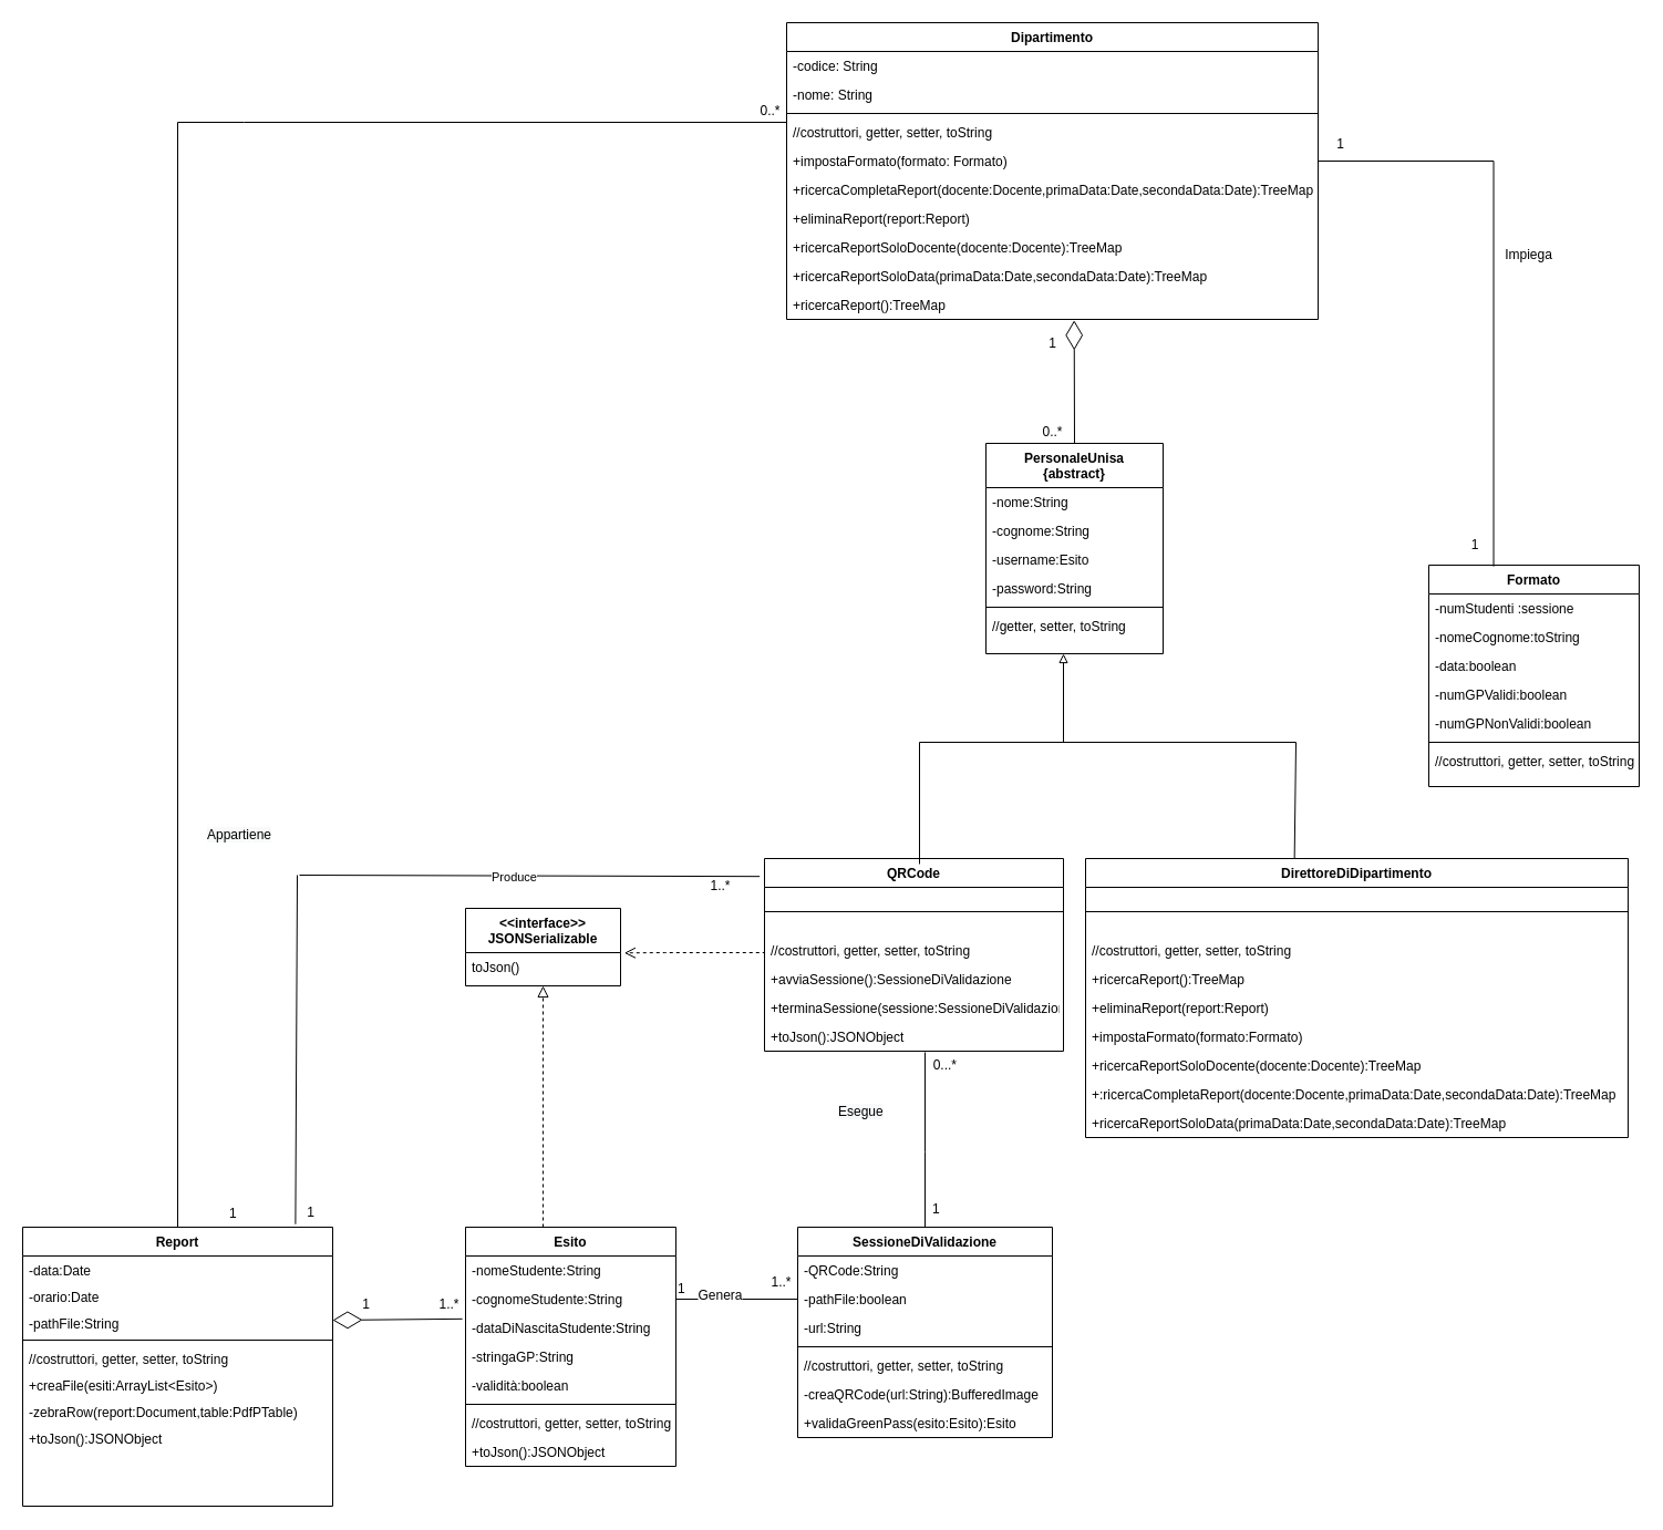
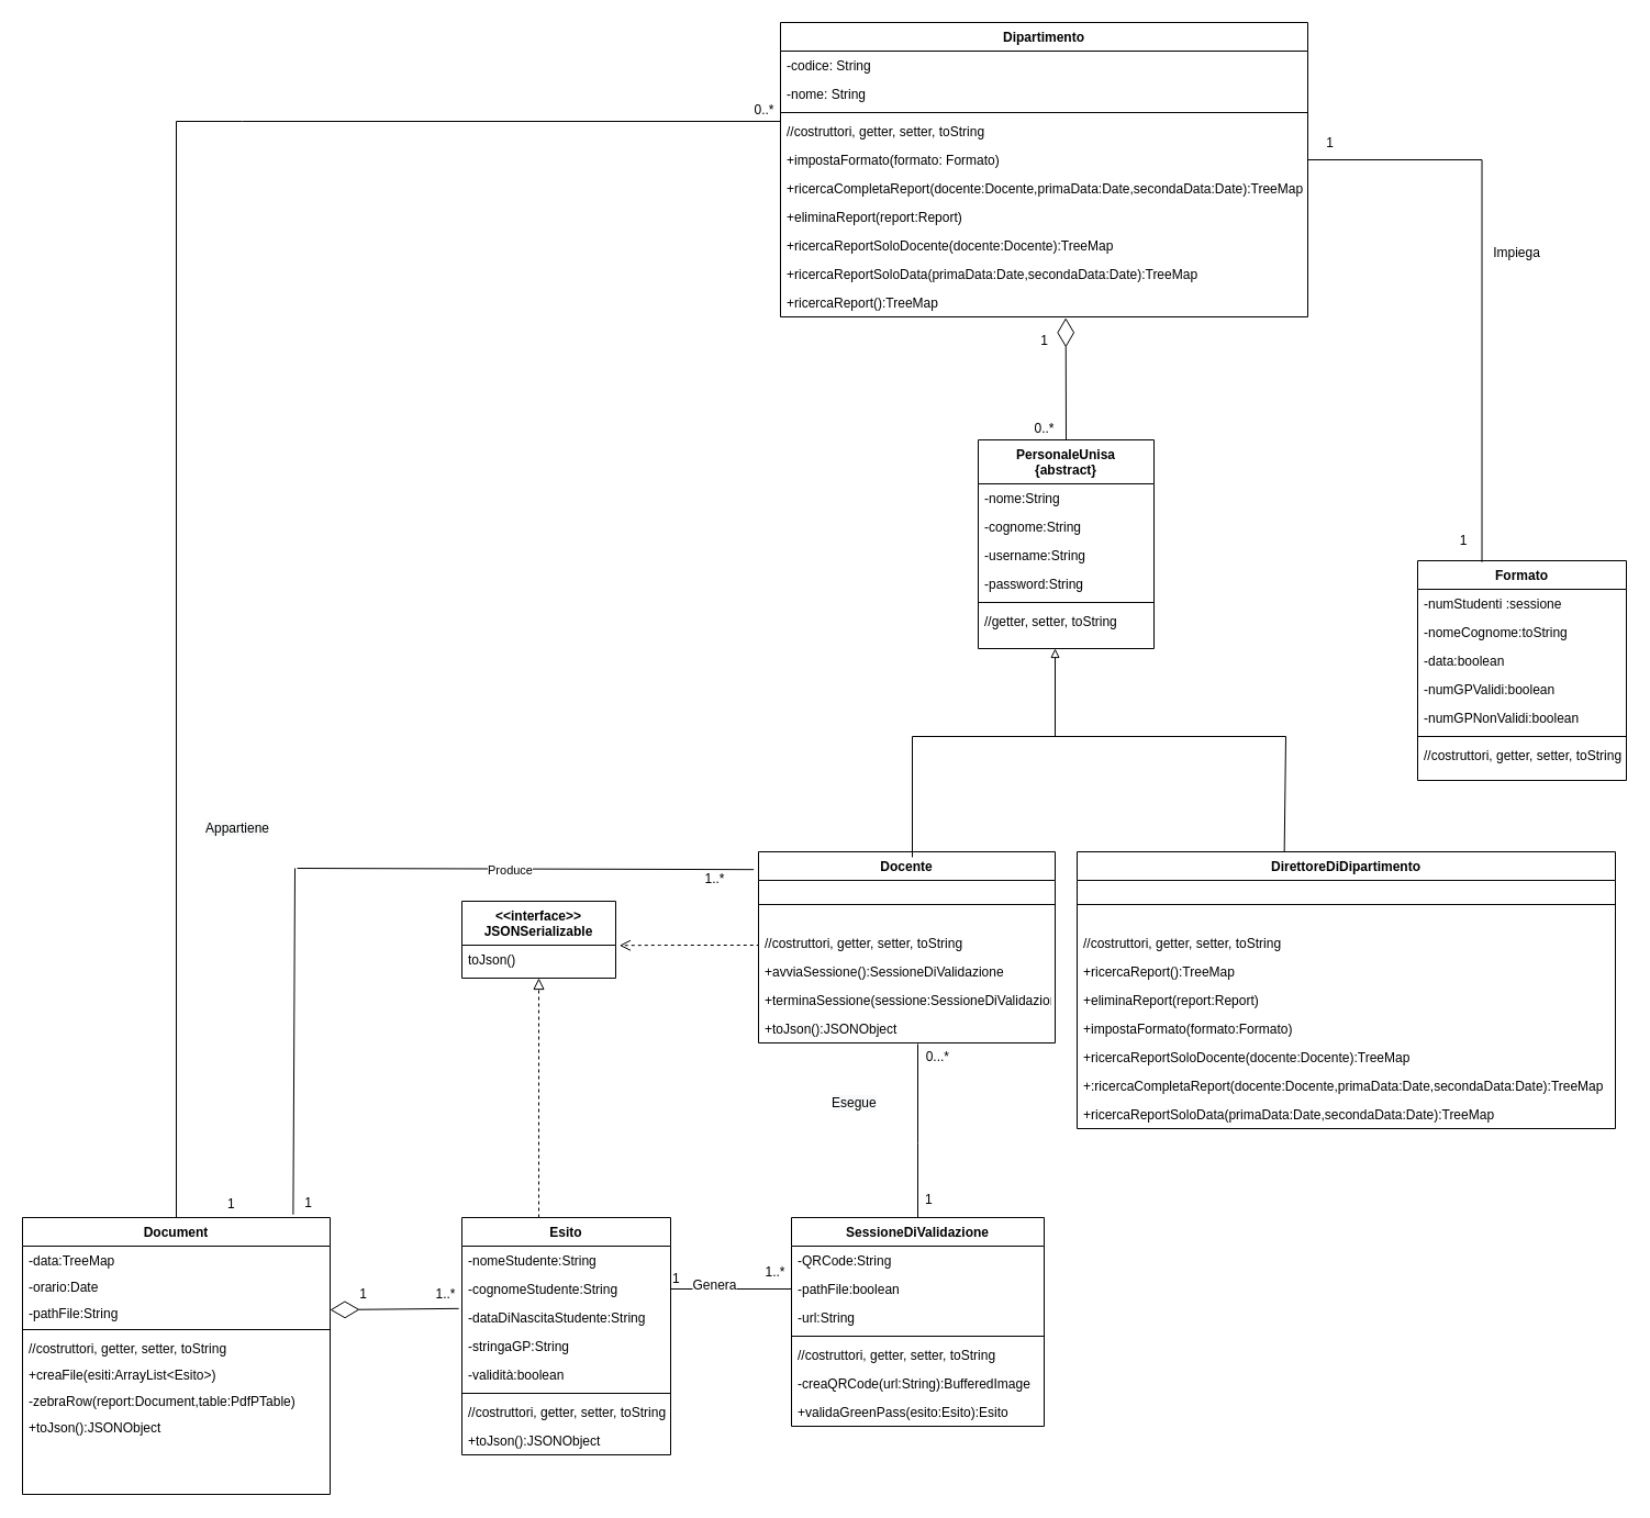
- <mxCell id="92" value="-username:Esito" style="text;align=left;verticalAlign=top;spacingLeft=4;spacingRight=4;overflow=hidden;rotatable=0;points=[[0,0.5],[1,0.5]];portConstraint=eastwest;" parent="89" vertex="1"><mxGeometry y="92" width="160" height="26" as="geometry" /></mxCell>
+ <mxCell id="92" value="-username:String" style="text;align=left;verticalAlign=top;spacingLeft=4;spacingRight=4;overflow=hidden;rotatable=0;points=[[0,0.5],[1,0.5]];portConstraint=eastwest;" parent="89" vertex="1"><mxGeometry y="92" width="160" height="26" as="geometry" /></mxCell>
- <mxCell id="63" value="QRCode" style="swimlane;fontStyle=1;align=center;verticalAlign=top;childLayout=stackLayout;horizontal=1;startSize=26;horizontalStack=0;resizeParent=1;resizeLast=0;collapsible=1;marginBottom=0;rounded=0;shadow=0;strokeWidth=1;" parent="1" vertex="1"><mxGeometry x="690" y="775" width="270" height="174" as="geometry"><mxRectangle x="230" y="140" width="160" height="26" as="alternateBounds" /></mxGeometry></mxCell>
+ <mxCell id="63" value="Docente" style="swimlane;fontStyle=1;align=center;verticalAlign=top;childLayout=stackLayout;horizontal=1;startSize=26;horizontalStack=0;resizeParent=1;resizeLast=0;collapsible=1;marginBottom=0;rounded=0;shadow=0;strokeWidth=1;" parent="1" vertex="1"><mxGeometry x="690" y="775" width="270" height="174" as="geometry"><mxRectangle x="230" y="140" width="160" height="26" as="alternateBounds" /></mxGeometry></mxCell>
- <mxCell id="40" value="Report" style="swimlane;fontStyle=1;align=center;verticalAlign=top;childLayout=stackLayout;horizontal=1;startSize=26;horizontalStack=0;resizeParent=1;resizeLast=0;collapsible=1;marginBottom=0;rounded=0;shadow=0;strokeWidth=1;" parent="1" vertex="1"><mxGeometry x="20" y="1108" width="280" height="252" as="geometry"><mxRectangle x="130" y="380" width="160" height="26" as="alternateBounds" /></mxGeometry></mxCell>
+ <mxCell id="40" value="Document" style="swimlane;fontStyle=1;align=center;verticalAlign=top;childLayout=stackLayout;horizontal=1;startSize=26;horizontalStack=0;resizeParent=1;resizeLast=0;collapsible=1;marginBottom=0;rounded=0;shadow=0;strokeWidth=1;" parent="1" vertex="1"><mxGeometry x="20" y="1108" width="280" height="252" as="geometry"><mxRectangle x="130" y="380" width="160" height="26" as="alternateBounds" /></mxGeometry></mxCell>
- <mxCell id="41" value="-data:Date&#10;" style="text;align=left;verticalAlign=top;spacingLeft=4;spacingRight=4;overflow=hidden;rotatable=0;points=[[0,0.5],[1,0.5]];portConstraint=eastwest;rounded=0;shadow=0;html=0;" parent="40" vertex="1"><mxGeometry y="26" width="280" height="24" as="geometry" /></mxCell>
+ <mxCell id="41" value="-data:TreeMap&#10;" style="text;align=left;verticalAlign=top;spacingLeft=4;spacingRight=4;overflow=hidden;rotatable=0;points=[[0,0.5],[1,0.5]];portConstraint=eastwest;rounded=0;shadow=0;html=0;" parent="40" vertex="1"><mxGeometry y="26" width="280" height="24" as="geometry" /></mxCell>
